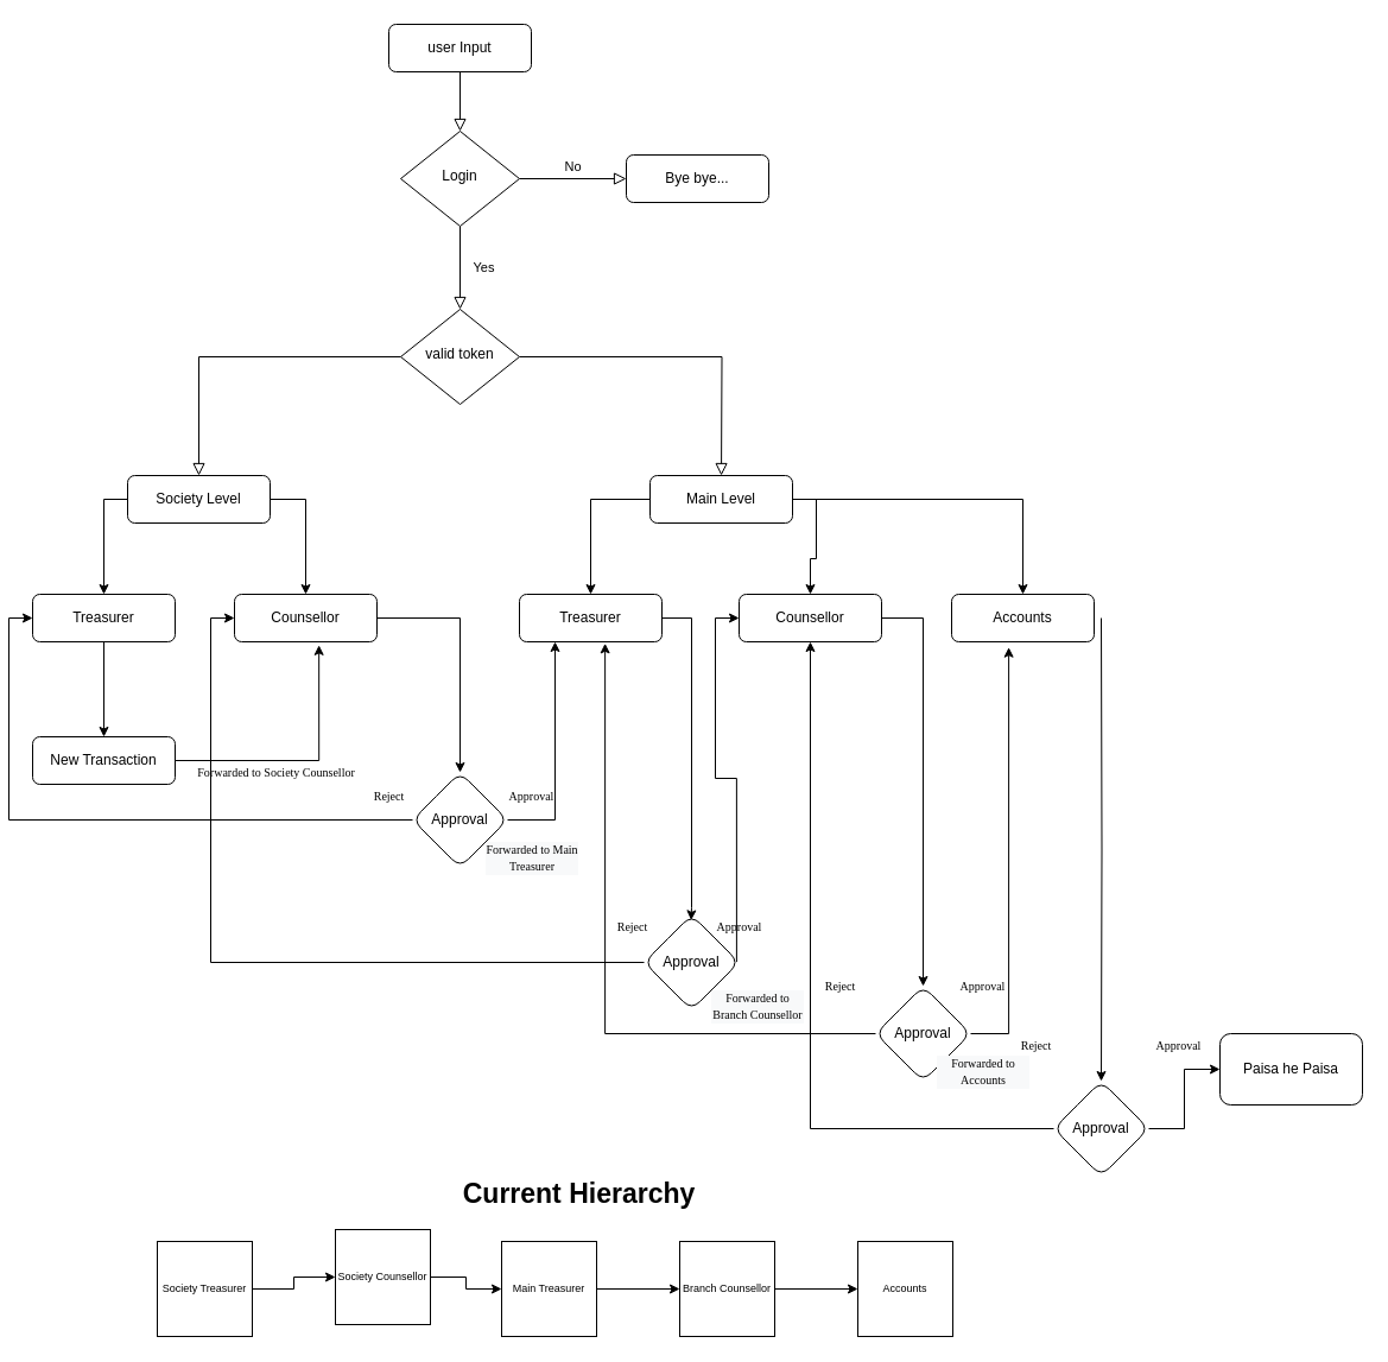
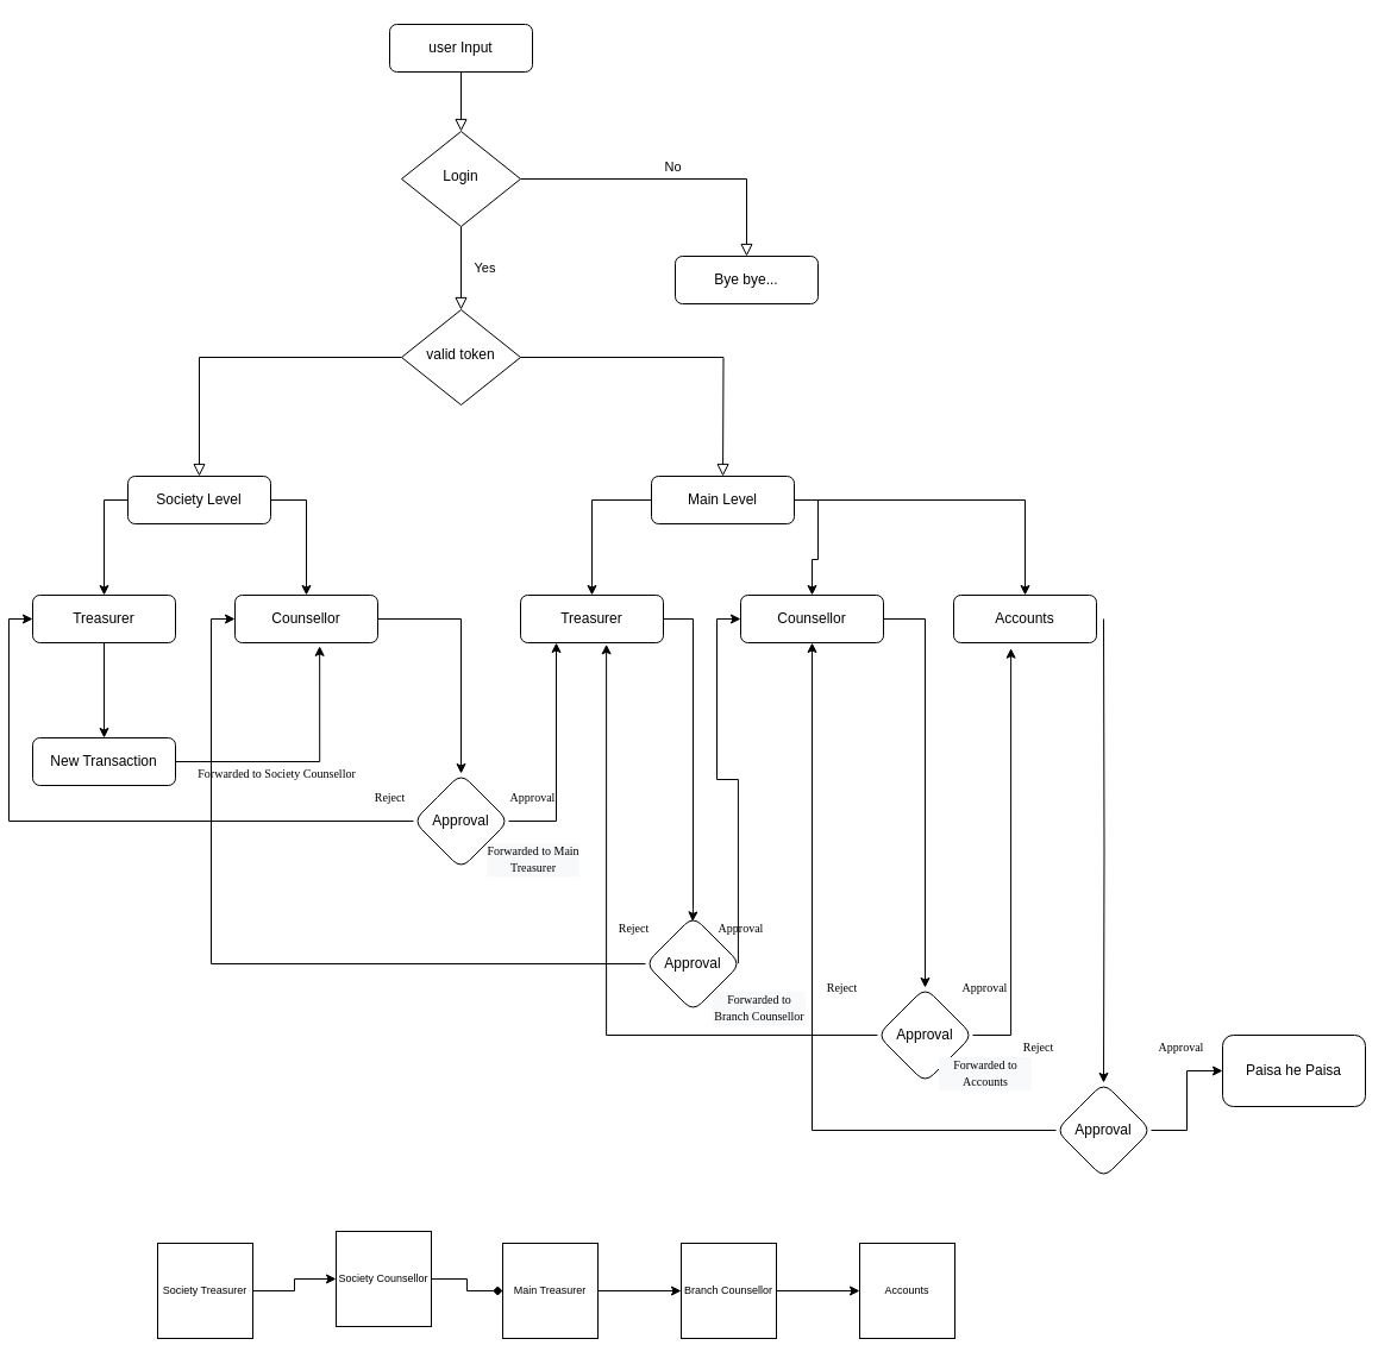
- <mxCell id="7" value="Bye bye..." style="rounded=1;whiteSpace=wrap;html=1;fontSize=12;glass=0;strokeWidth=1;shadow=0;" parent="1" vertex="1"><mxGeometry x="520" y="130" width="120" height="40" as="geometry" /></mxCell>
+ <mxCell id="7" value="Bye bye..." style="rounded=1;whiteSpace=wrap;html=1;fontSize=12;glass=0;strokeWidth=1;shadow=0;" parent="1" vertex="1"><mxGeometry x="560" y="215" width="120" height="40" as="geometry" /></mxCell>
- <mxCell id="37" value="&lt;h1 style=&quot;font-size: 23px&quot;&gt;Current Hierarchy&lt;/h1&gt;" style="text;html=1;align=center;verticalAlign=middle;resizable=0;points=[];autosize=1;strokeColor=none;fillColor=none;fontSize=9;" parent="1" vertex="1"><mxGeometry x="375" y="980" width="210" height="50" as="geometry" /></mxCell>
- <mxCell id="30" style="edgeStyle=orthogonalEdgeStyle;rounded=0;orthogonalLoop=1;jettySize=auto;html=1;entryX=0;entryY=0.5;entryDx=0;entryDy=0;fontSize=9;" parent="1" source="31" target="34" edge="1"><mxGeometry relative="1" as="geometry" /></mxCell>
+ <mxCell id="30" style="edgeStyle=orthogonalEdgeStyle;rounded=0;orthogonalLoop=1;jettySize=auto;html=1;entryX=0;entryY=0.5;entryDx=0;entryDy=0;fontSize=9;endArrow=diamond;" parent="1" source="31" target="34" edge="1"><mxGeometry relative="1" as="geometry" /></mxCell>
